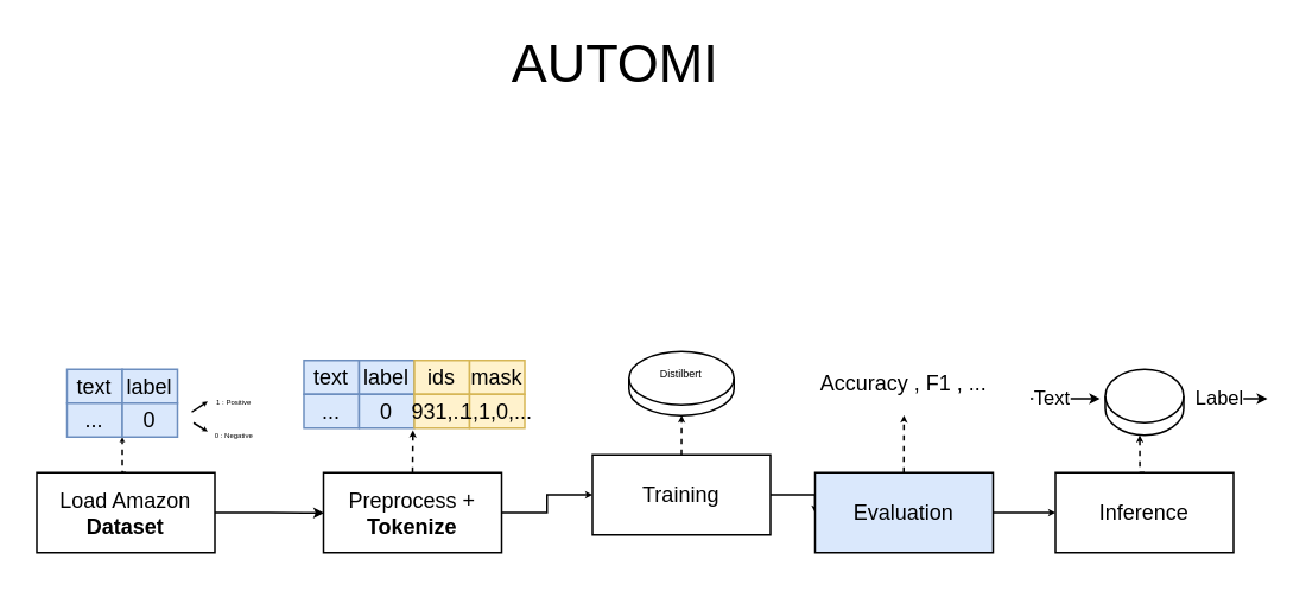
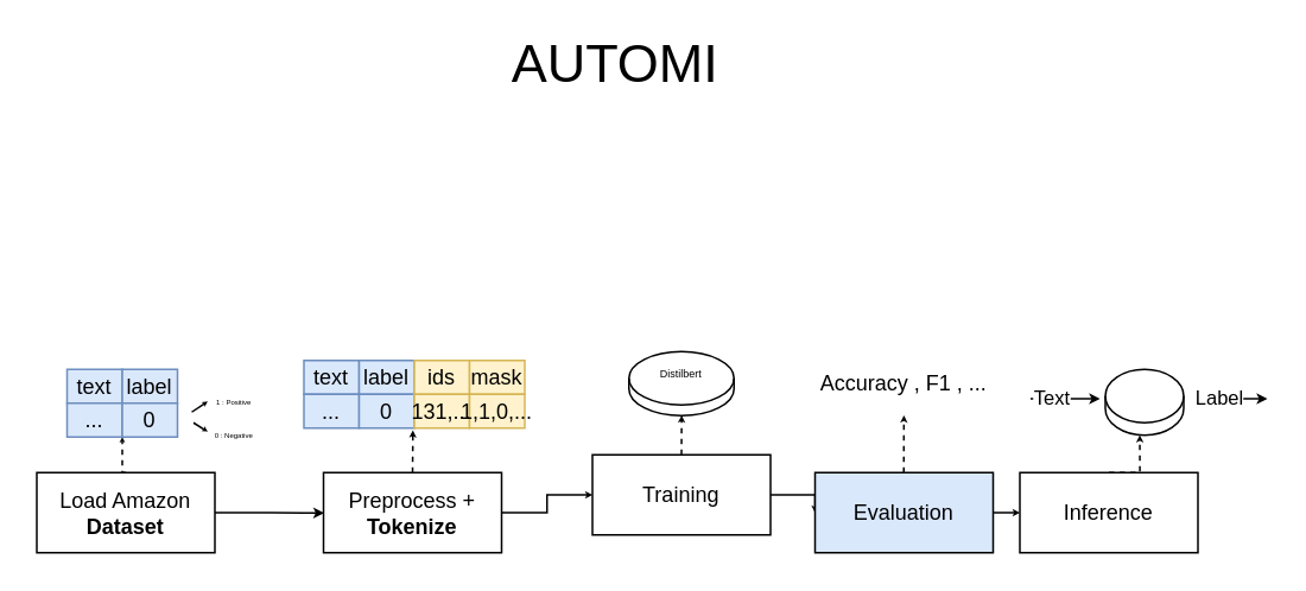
- <mxCell id="19" value="931,..." style="rounded=0;whiteSpace=wrap;html=1;fillColor=#fff2cc;strokeColor=#d6b656;" vertex="1" parent="1"><mxGeometry x="232" y="221" width="31" height="19" as="geometry" /></mxCell>
+ <mxCell id="19" value="131,..." style="rounded=0;whiteSpace=wrap;html=1;fillColor=#fff2cc;strokeColor=#d6b656;" vertex="1" parent="1"><mxGeometry x="232" y="221" width="31" height="19" as="geometry" /></mxCell>
- <mxCell id="32" value="Inference" style="rounded=0;whiteSpace=wrap;html=1;" vertex="1" parent="1"><mxGeometry x="592" y="265" width="100" height="45" as="geometry" /></mxCell>
+ <mxCell id="32" value="Inference" style="rounded=0;whiteSpace=wrap;html=1;" vertex="1" parent="1"><mxGeometry x="572" y="265" width="100" height="45" as="geometry" /></mxCell>
